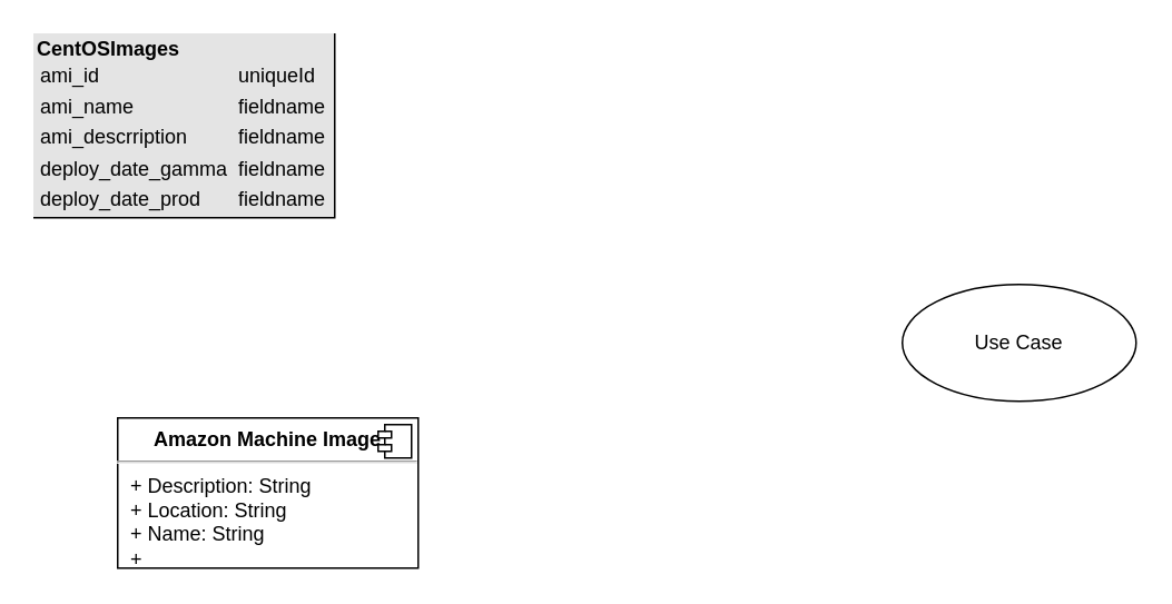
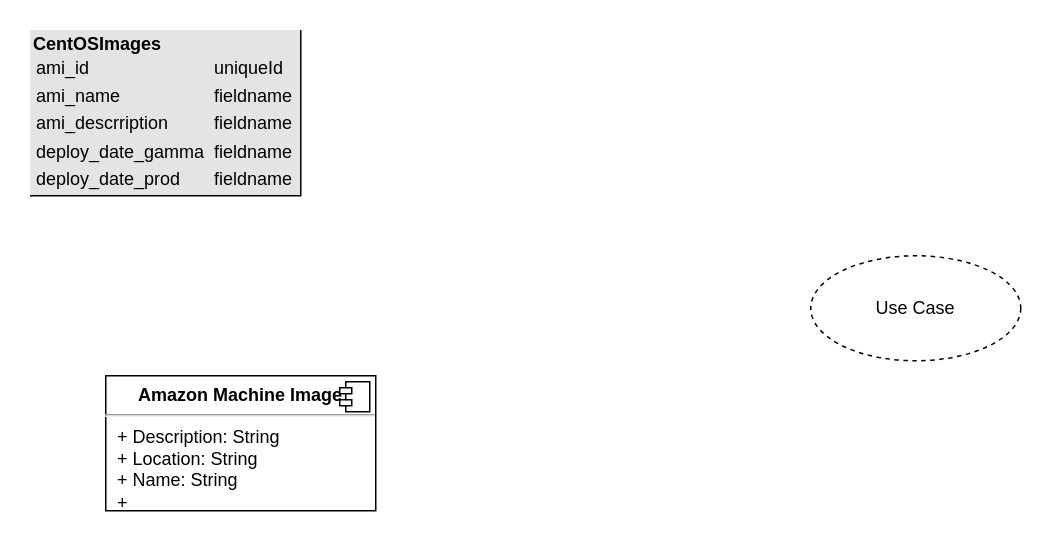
- <mxCell id="6" value="Use Case" style="ellipse;whiteSpace=wrap;html=1;" vertex="1" parent="1"><mxGeometry x="540" y="170" width="140" height="70" as="geometry" /></mxCell>
+ <mxCell id="6" value="Use Case" style="ellipse;whiteSpace=wrap;html=1;dashed=1;" vertex="1" parent="1"><mxGeometry x="540" y="170" width="140" height="70" as="geometry" /></mxCell>
